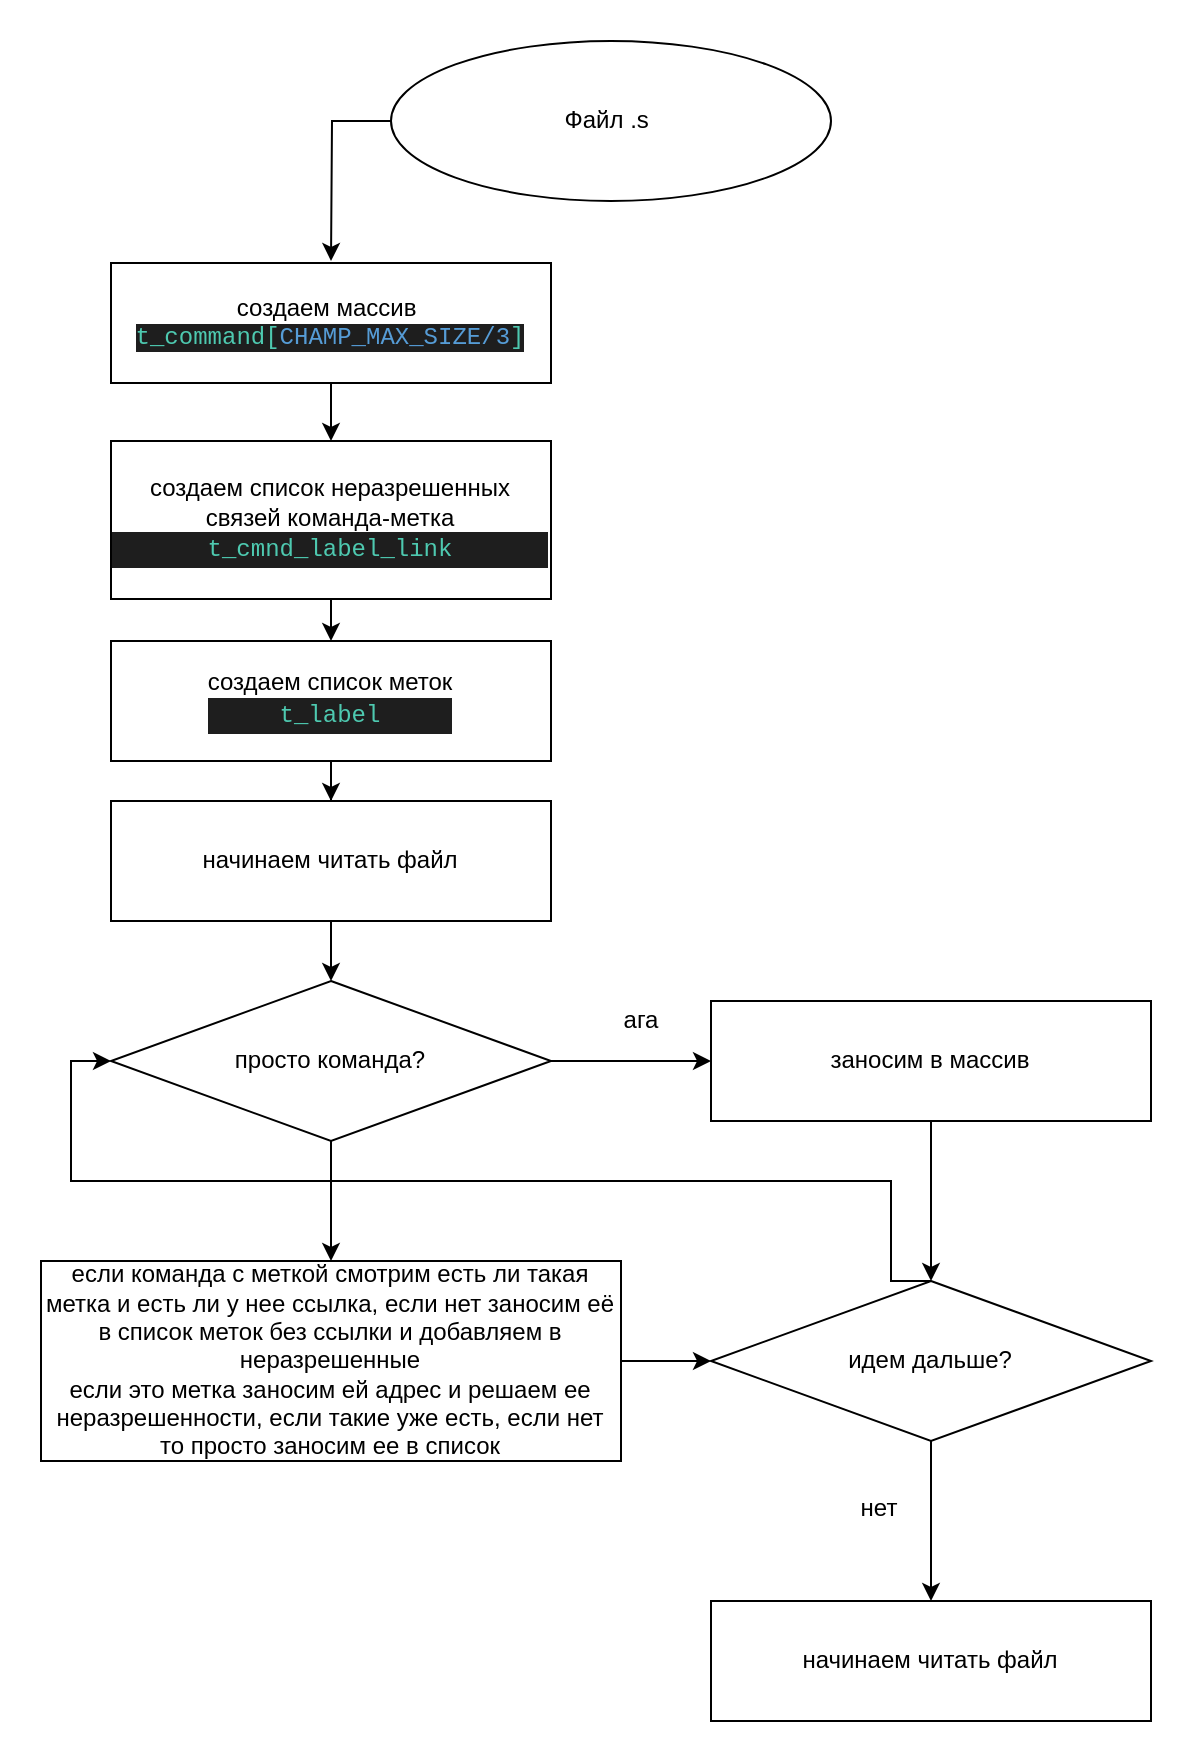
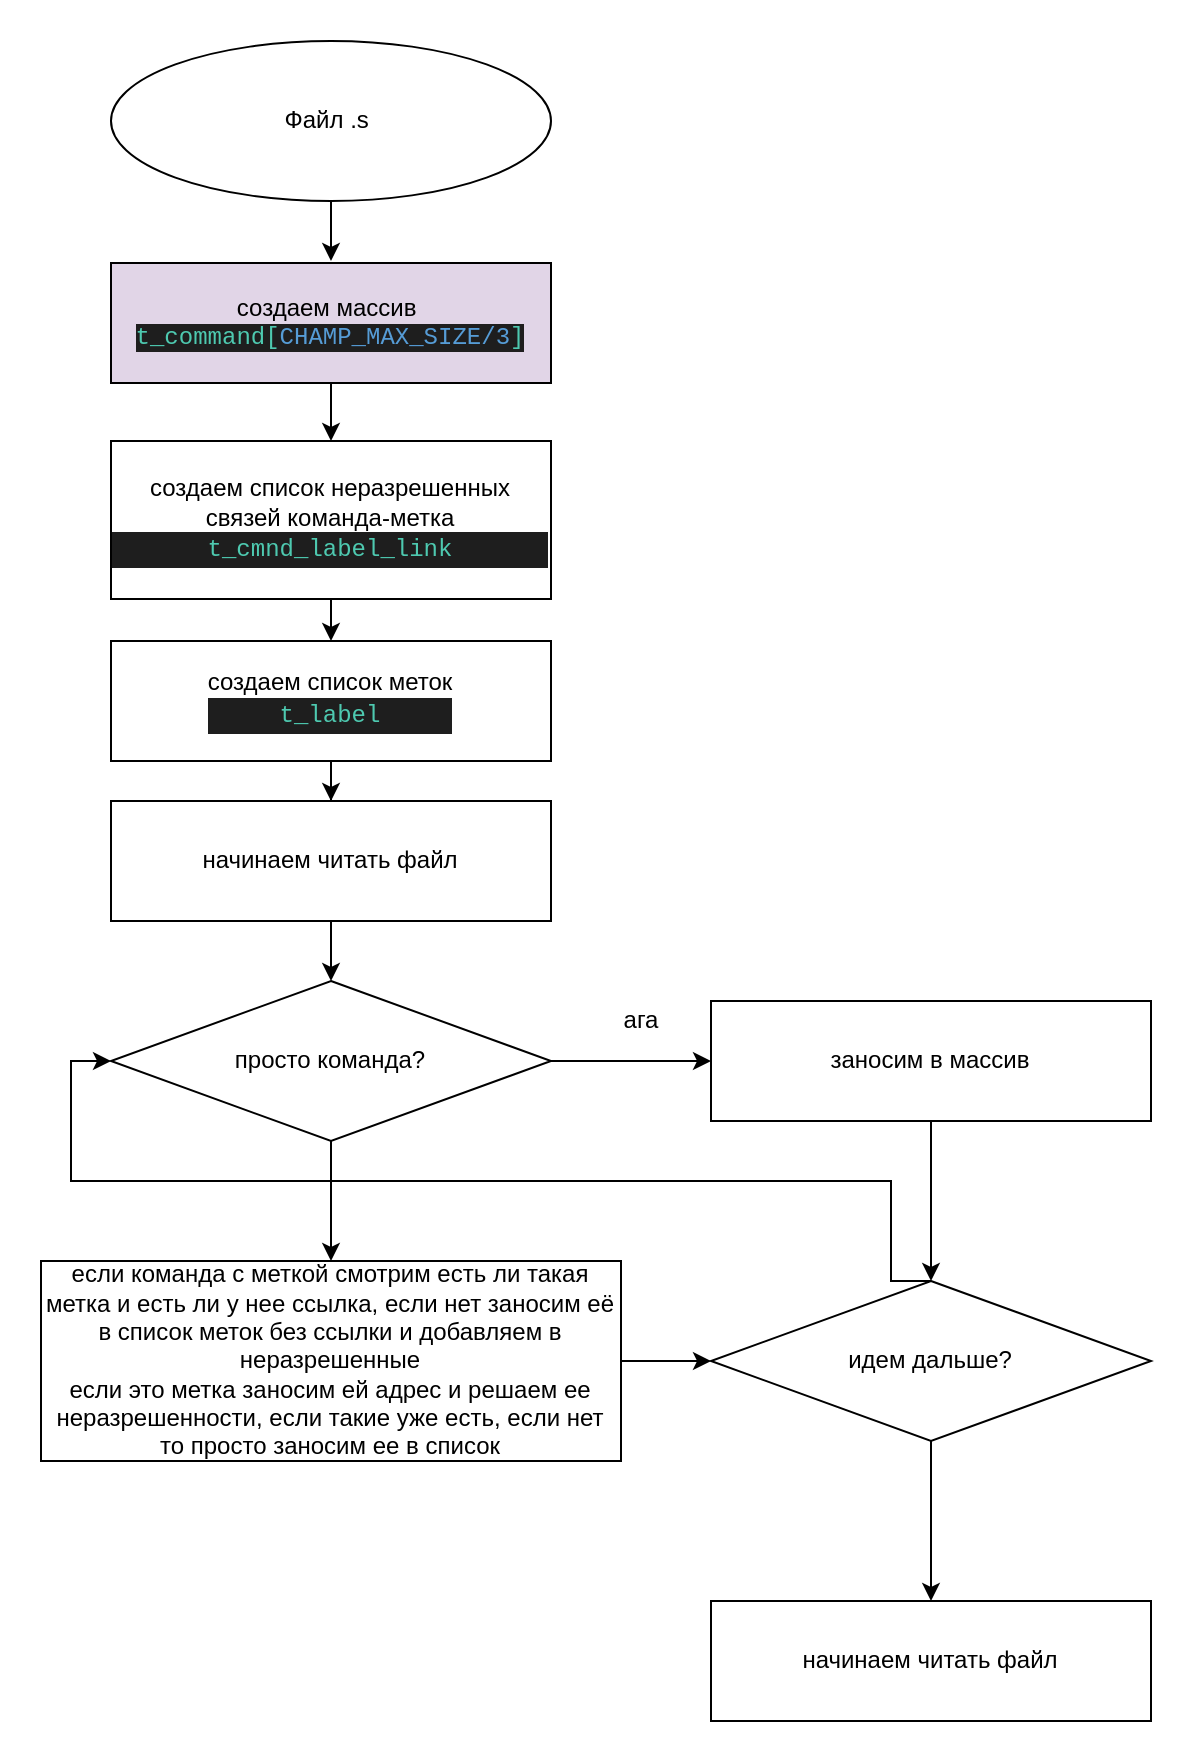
- <mxCell id="3" value="Файл .s&amp;nbsp;" style="ellipse;whiteSpace=wrap;html=1;" vertex="1" parent="1"><mxGeometry x="195" y="20" width="220" height="80" as="geometry" /></mxCell>
+ <mxCell id="3" value="Файл .s&amp;nbsp;" style="ellipse;whiteSpace=wrap;html=1;" vertex="1" parent="1"><mxGeometry x="55" y="20" width="220" height="80" as="geometry" /></mxCell>
- <mxCell id="5" value="создаем массив&amp;nbsp;&lt;br&gt;&lt;span style=&quot;color: rgb(78 , 201 , 176) ; background-color: rgb(30 , 30 , 30) ; font-family: &amp;#34;menlo&amp;#34; , &amp;#34;monaco&amp;#34; , &amp;#34;courier new&amp;#34; , monospace ; white-space: pre&quot;&gt;t_command[&lt;/span&gt;&lt;span style=&quot;color: rgb(86 , 156 , 214) ; background-color: rgb(30 , 30 , 30) ; font-family: &amp;#34;menlo&amp;#34; , &amp;#34;monaco&amp;#34; , &amp;#34;courier new&amp;#34; , monospace ; white-space: pre&quot;&gt;CHAMP_MAX_SIZE/3&lt;/span&gt;&lt;span style=&quot;color: rgb(78 , 201 , 176) ; background-color: rgb(30 , 30 , 30) ; font-family: &amp;#34;menlo&amp;#34; , &amp;#34;monaco&amp;#34; , &amp;#34;courier new&amp;#34; , monospace ; white-space: pre&quot;&gt;]&lt;/span&gt;" style="rounded=0;whiteSpace=wrap;html=1;" vertex="1" parent="1"><mxGeometry x="55" y="131" width="220" height="60" as="geometry" /></mxCell>
+ <mxCell id="5" value="создаем массив&amp;nbsp;&lt;br&gt;&lt;span style=&quot;color: rgb(78 , 201 , 176) ; background-color: rgb(30 , 30 , 30) ; font-family: &amp;#34;menlo&amp;#34; , &amp;#34;monaco&amp;#34; , &amp;#34;courier new&amp;#34; , monospace ; white-space: pre&quot;&gt;t_command[&lt;/span&gt;&lt;span style=&quot;color: rgb(86 , 156 , 214) ; background-color: rgb(30 , 30 , 30) ; font-family: &amp;#34;menlo&amp;#34; , &amp;#34;monaco&amp;#34; , &amp;#34;courier new&amp;#34; , monospace ; white-space: pre&quot;&gt;CHAMP_MAX_SIZE/3&lt;/span&gt;&lt;span style=&quot;color: rgb(78 , 201 , 176) ; background-color: rgb(30 , 30 , 30) ; font-family: &amp;#34;menlo&amp;#34; , &amp;#34;monaco&amp;#34; , &amp;#34;courier new&amp;#34; , monospace ; white-space: pre&quot;&gt;]&lt;/span&gt;" style="rounded=0;whiteSpace=wrap;html=1;fillColor=#e1d5e7;" vertex="1" parent="1"><mxGeometry x="55" y="131" width="220" height="60" as="geometry" /></mxCell>
- <mxCell id="23" value="нет" style="text;html=1;align=center;verticalAlign=middle;resizable=0;points=[];autosize=1;" vertex="1" parent="1"><mxGeometry x="424" y="744" width="30" height="20" as="geometry" /></mxCell>
